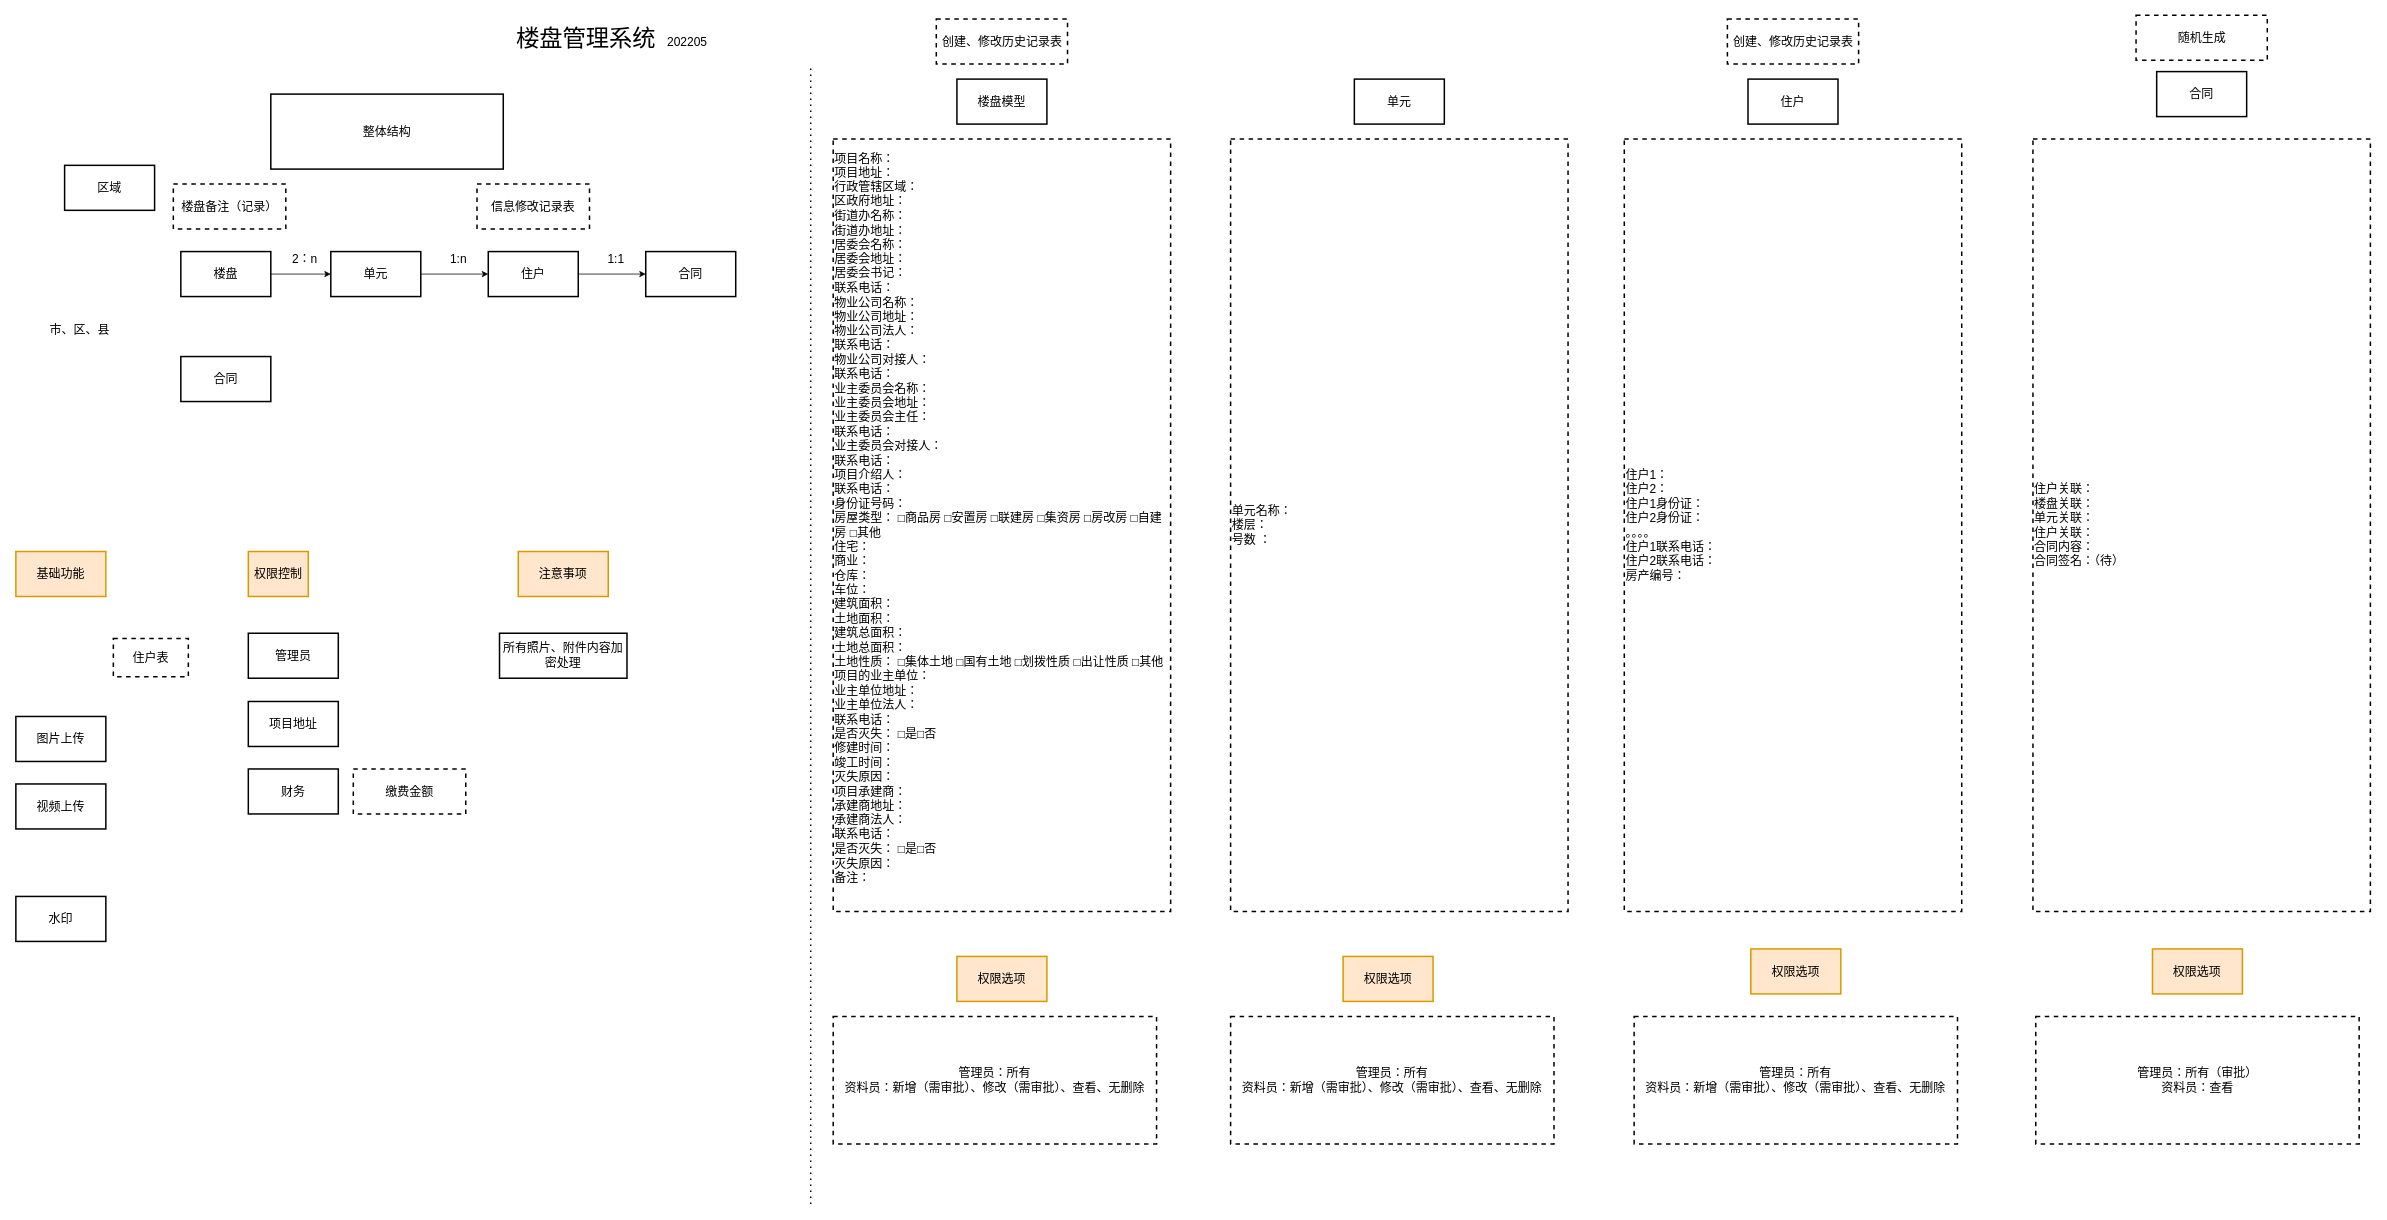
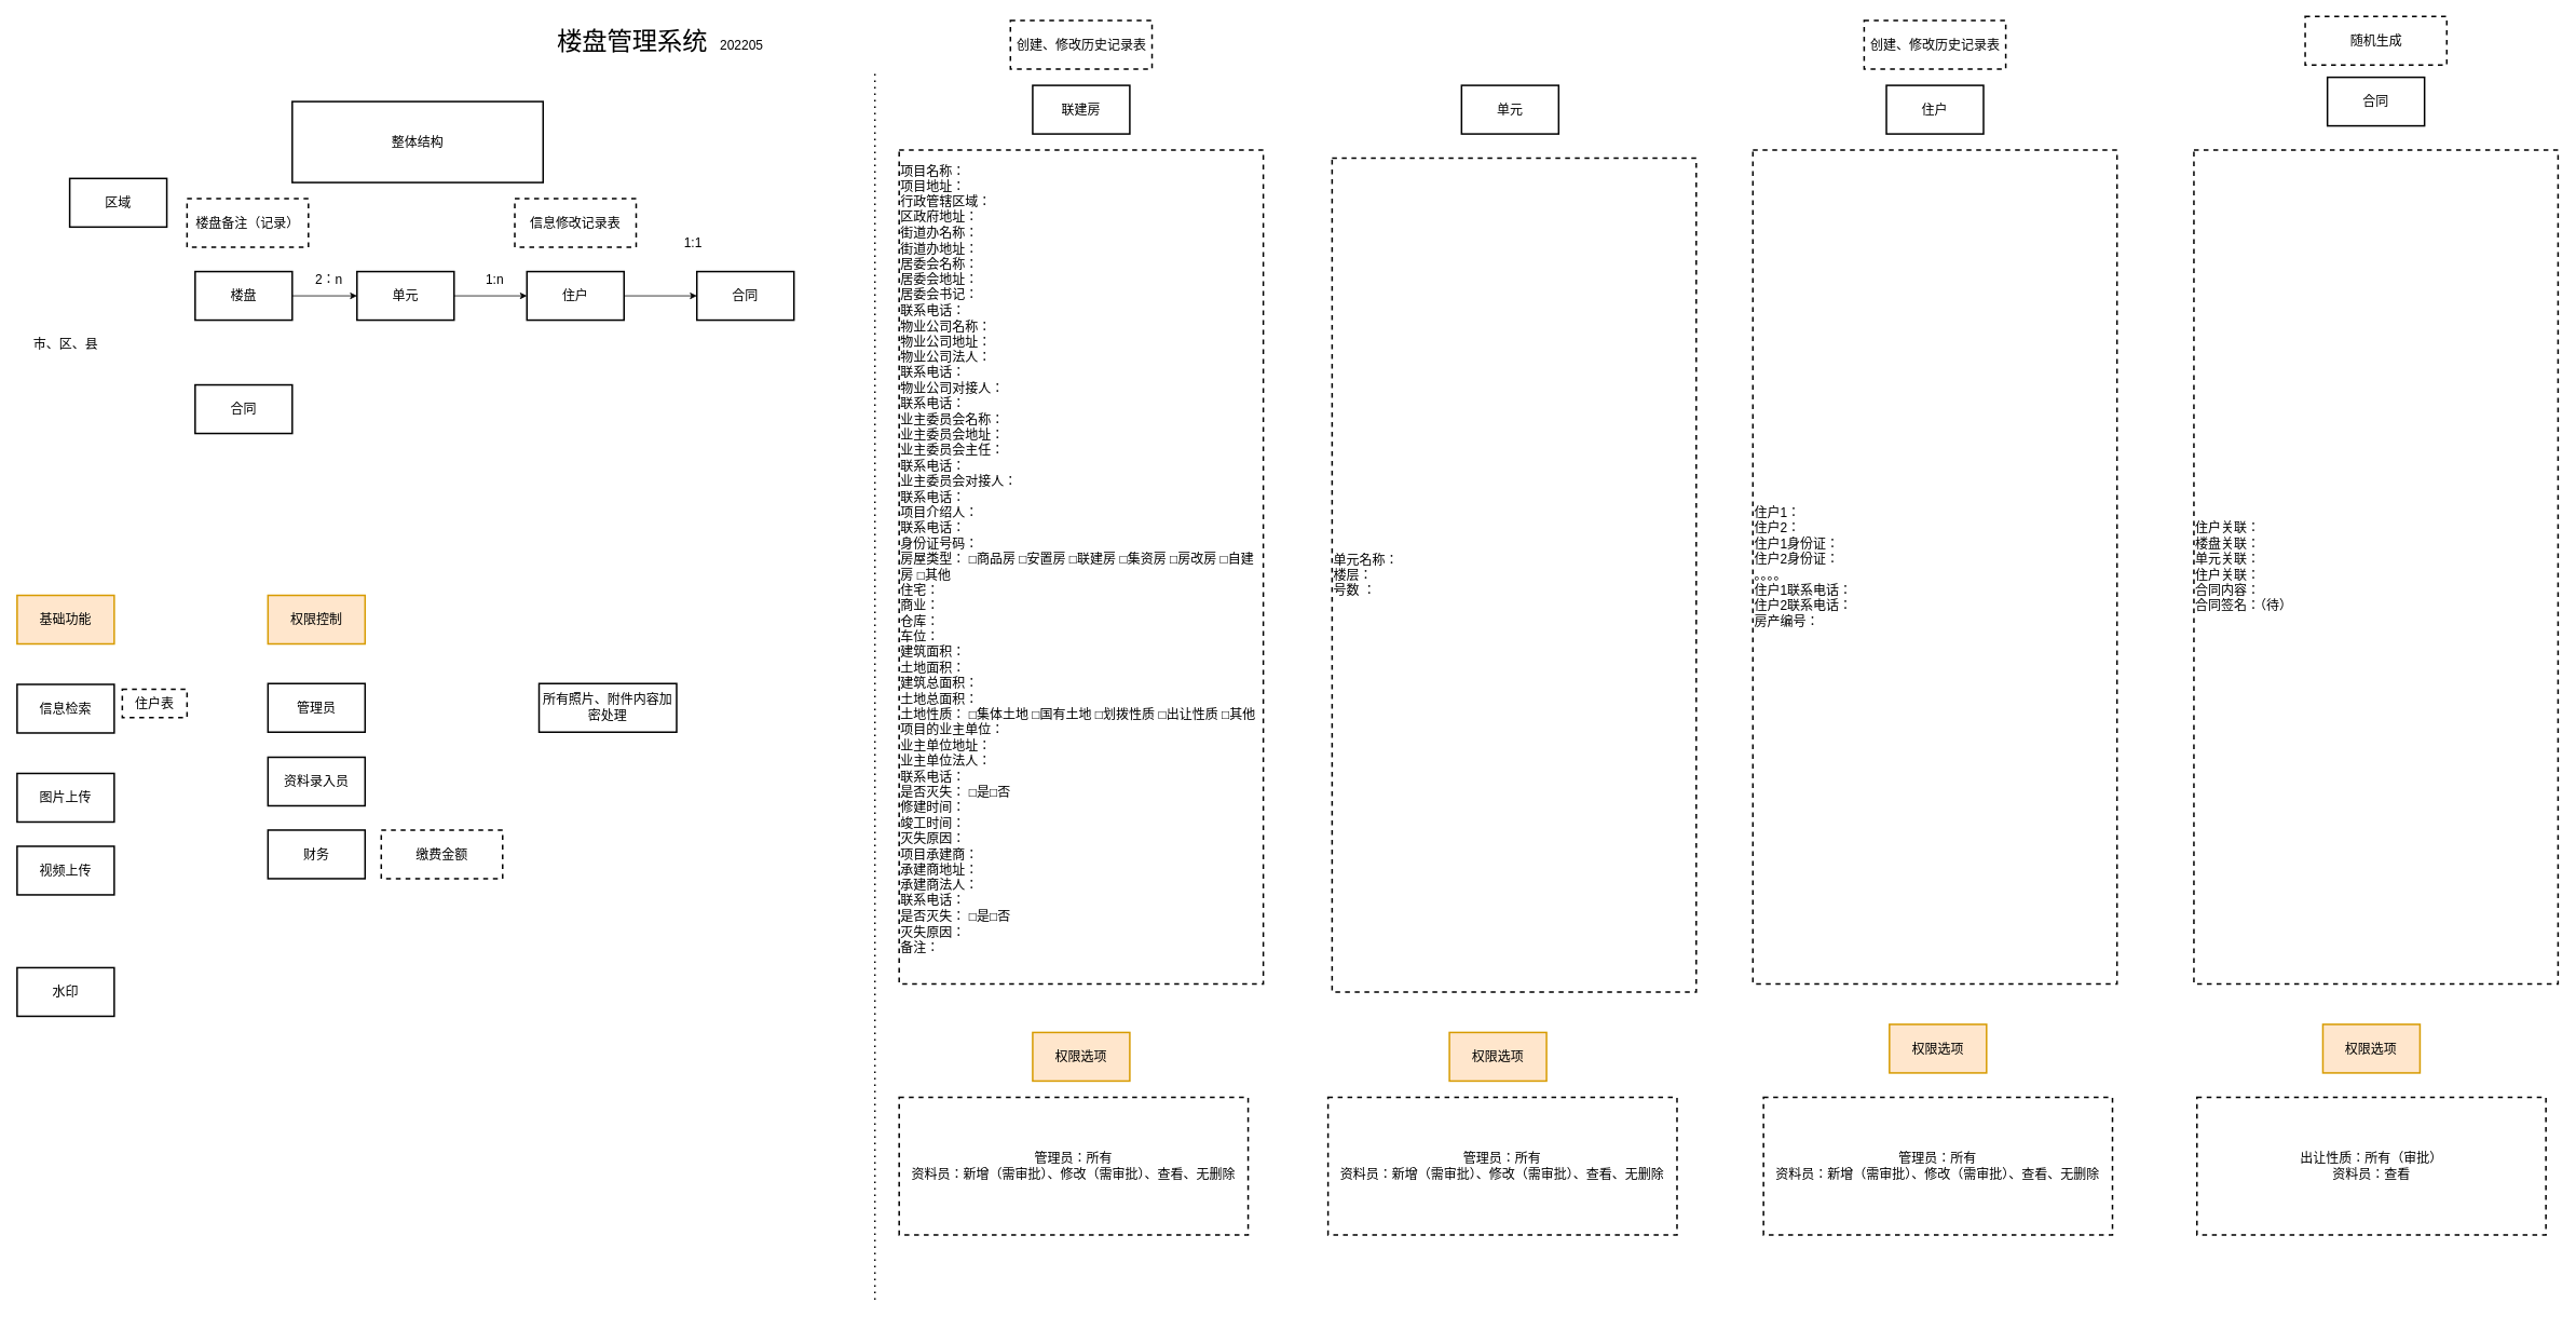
- <mxCell id="23" value="楼盘模型" style="whiteSpace=wrap;html=1;fontSize=16;strokeWidth=2;" vertex="1" parent="1"><mxGeometry x="1275" y="105" width="120" height="60" as="geometry" /></mxCell>
+ <mxCell id="23" value="联建房" style="whiteSpace=wrap;html=1;fontSize=16;strokeWidth=2;" vertex="1" parent="1"><mxGeometry x="1275" y="105" width="120" height="60" as="geometry" /></mxCell>
- <mxCell id="48" value="1:1" style="text;html=1;align=center;verticalAlign=middle;resizable=0;points=[];autosize=1;strokeColor=none;fillColor=none;fontSize=16;" vertex="1" parent="1"><mxGeometry x="800" y="335" width="40" height="20" as="geometry" /></mxCell>
+ <mxCell id="48" value="1:1" style="text;html=1;align=center;verticalAlign=middle;resizable=0;points=[];autosize=1;strokeColor=none;fillColor=none;fontSize=16;" vertex="1" parent="1"><mxGeometry x="835" y="290" width="40" height="20" as="geometry" /></mxCell>
- <mxCell id="5" value="市、区、县" style="text;html=1;align=center;verticalAlign=middle;resizable=0;points=[];autosize=1;strokeColor=none;fillColor=none;fontSize=16;" vertex="1" parent="1"><mxGeometry x="55" y="430" width="100" height="20" as="geometry" /></mxCell>
+ <mxCell id="5" value="市、区、县" style="text;html=1;align=center;verticalAlign=middle;resizable=0;points=[];autosize=1;strokeColor=none;fillColor=none;fontSize=16;" vertex="1" parent="1"><mxGeometry x="30" y="415" width="100" height="20" as="geometry" /></mxCell>
- <mxCell id="26" value="单元名称：&lt;br&gt;楼层：&lt;br&gt;号数 ：" style="rounded=0;whiteSpace=wrap;html=1;dashed=1;fontSize=16;strokeWidth=2;align=left;" vertex="1" parent="1"><mxGeometry x="1640" y="185" width="450" height="1030" as="geometry" /></mxCell>
+ <mxCell id="26" value="单元名称：&lt;br&gt;楼层：&lt;br&gt;号数 ：" style="rounded=0;whiteSpace=wrap;html=1;dashed=1;fontSize=16;strokeWidth=2;align=left;" vertex="1" parent="1"><mxGeometry x="1645" y="195" width="450" height="1030" as="geometry" /></mxCell>
- <mxCell id="16" value="权限控制" style="whiteSpace=wrap;html=1;fontSize=16;strokeWidth=2;fillColor=#ffe6cc;strokeColor=#d79b00;" vertex="1" parent="1"><mxGeometry x="330" y="735" width="80" height="60" as="geometry" /></mxCell>
+ <mxCell id="16" value="权限控制" style="whiteSpace=wrap;html=1;fontSize=16;strokeWidth=2;fillColor=#ffe6cc;strokeColor=#d79b00;" vertex="1" parent="1"><mxGeometry x="330" y="735" width="120" height="60" as="geometry" /></mxCell>
- <mxCell id="42" value="注意事项" style="whiteSpace=wrap;html=1;fontSize=16;strokeWidth=2;fillColor=#ffe6cc;strokeColor=#d79b00;" vertex="1" parent="1"><mxGeometry x="690" y="735" width="120" height="60" as="geometry" /></mxCell>
+ <mxCell id="45" value="信息检索" style="whiteSpace=wrap;html=1;fontSize=16;strokeWidth=2;" vertex="1" parent="1"><mxGeometry x="20" y="845" width="120" height="60" as="geometry" /></mxCell>
- <mxCell id="46" value="住户表" style="whiteSpace=wrap;html=1;fontSize=16;strokeWidth=2;dashed=1;" vertex="1" parent="1"><mxGeometry x="150" y="851" width="100" height="51" as="geometry" /></mxCell>
+ <mxCell id="46" value="住户表" style="whiteSpace=wrap;html=1;fontSize=16;strokeWidth=2;dashed=1;" vertex="1" parent="1"><mxGeometry x="150" y="851" width="80" height="35" as="geometry" /></mxCell>
- <mxCell id="33" value="项目地址" style="whiteSpace=wrap;html=1;fontSize=16;strokeWidth=2;" vertex="1" parent="1"><mxGeometry x="330" y="935" width="120" height="60" as="geometry" /></mxCell>
+ <mxCell id="33" value="资料录入员" style="whiteSpace=wrap;html=1;fontSize=16;strokeWidth=2;" vertex="1" parent="1"><mxGeometry x="330" y="935" width="120" height="60" as="geometry" /></mxCell>
- <mxCell id="40" value="管理员：所有（审批）&lt;br&gt;资料员：查看" style="whiteSpace=wrap;html=1;fontSize=16;strokeWidth=2;dashed=1;" vertex="1" parent="1"><mxGeometry x="2713.76" y="1355" width="431.25" height="170" as="geometry" /></mxCell>
+ <mxCell id="40" value="出让性质：所有（审批）&lt;br&gt;资料员：查看" style="whiteSpace=wrap;html=1;fontSize=16;strokeWidth=2;dashed=1;" vertex="1" parent="1"><mxGeometry x="2713.76" y="1355" width="431.25" height="170" as="geometry" /></mxCell>
